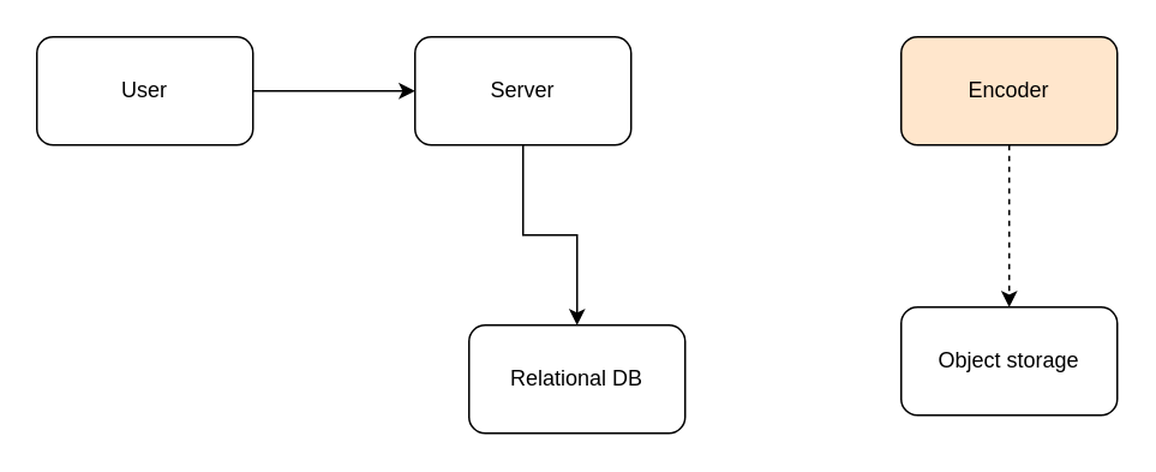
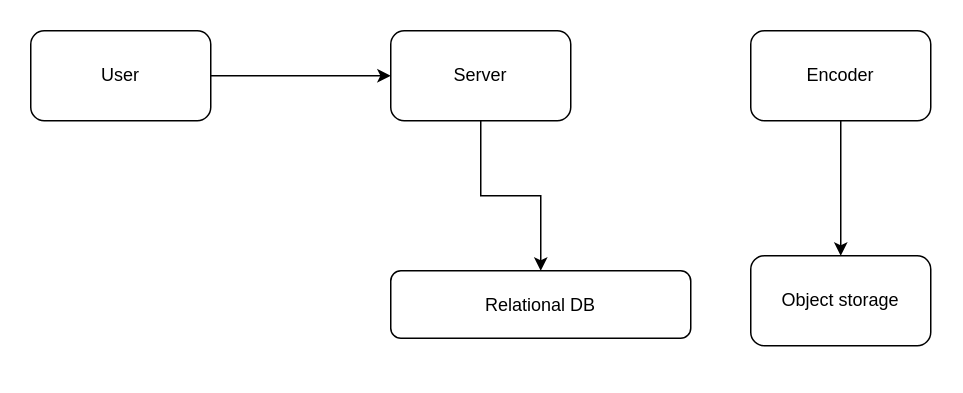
- <mxCell id="5" value="Server" style="rounded=1;whiteSpace=wrap;html=1;" parent="1" vertex="1"><mxGeometry x="230" y="20" width="120" height="60" as="geometry" /></mxCell>
+ <mxCell id="5" value="Server" style="rounded=1;whiteSpace=wrap;html=1;" parent="1" vertex="1"><mxGeometry x="260" y="20" width="120" height="60" as="geometry" /></mxCell>
- <mxCell id="8" value="Encoder" style="rounded=1;whiteSpace=wrap;html=1;fillColor=#ffe6cc;" parent="1" vertex="1"><mxGeometry x="500" y="20" width="120" height="60" as="geometry" /></mxCell>
+ <mxCell id="8" value="Encoder" style="rounded=1;whiteSpace=wrap;html=1;" parent="1" vertex="1"><mxGeometry x="500" y="20" width="120" height="60" as="geometry" /></mxCell>
- <mxCell id="7" style="edgeStyle=orthogonalEdgeStyle;rounded=0;orthogonalLoop=1;jettySize=auto;html=1;exitX=0.5;exitY=1;exitDx=0;exitDy=0;entryX=0.5;entryY=0;entryDx=0;entryDy=0;dashed=1;" parent="1" source="8" target="9" edge="1"><mxGeometry relative="1" as="geometry" /></mxCell>
+ <mxCell id="7" style="edgeStyle=orthogonalEdgeStyle;rounded=0;orthogonalLoop=1;jettySize=auto;html=1;exitX=0.5;exitY=1;exitDx=0;exitDy=0;entryX=0.5;entryY=0;entryDx=0;entryDy=0;" parent="1" source="8" target="9" edge="1"><mxGeometry relative="1" as="geometry" /></mxCell>
- <mxCell id="6" value="Relational DB" style="rounded=1;whiteSpace=wrap;html=1;" parent="1" vertex="1"><mxGeometry x="260" y="180" width="120" height="60" as="geometry" /></mxCell>
+ <mxCell id="6" value="Relational DB" style="rounded=1;whiteSpace=wrap;html=1;" parent="1" vertex="1"><mxGeometry x="260" y="180" width="200" height="45" as="geometry" /></mxCell>
